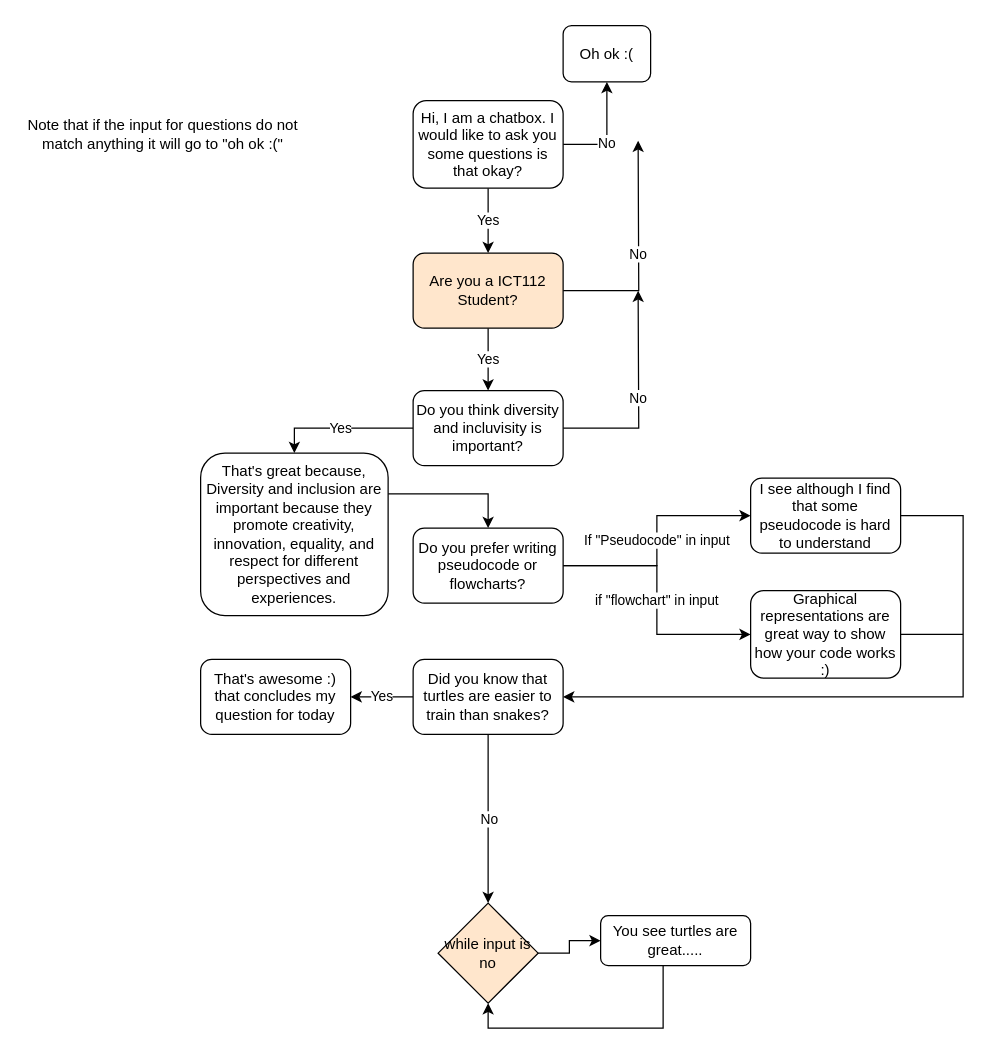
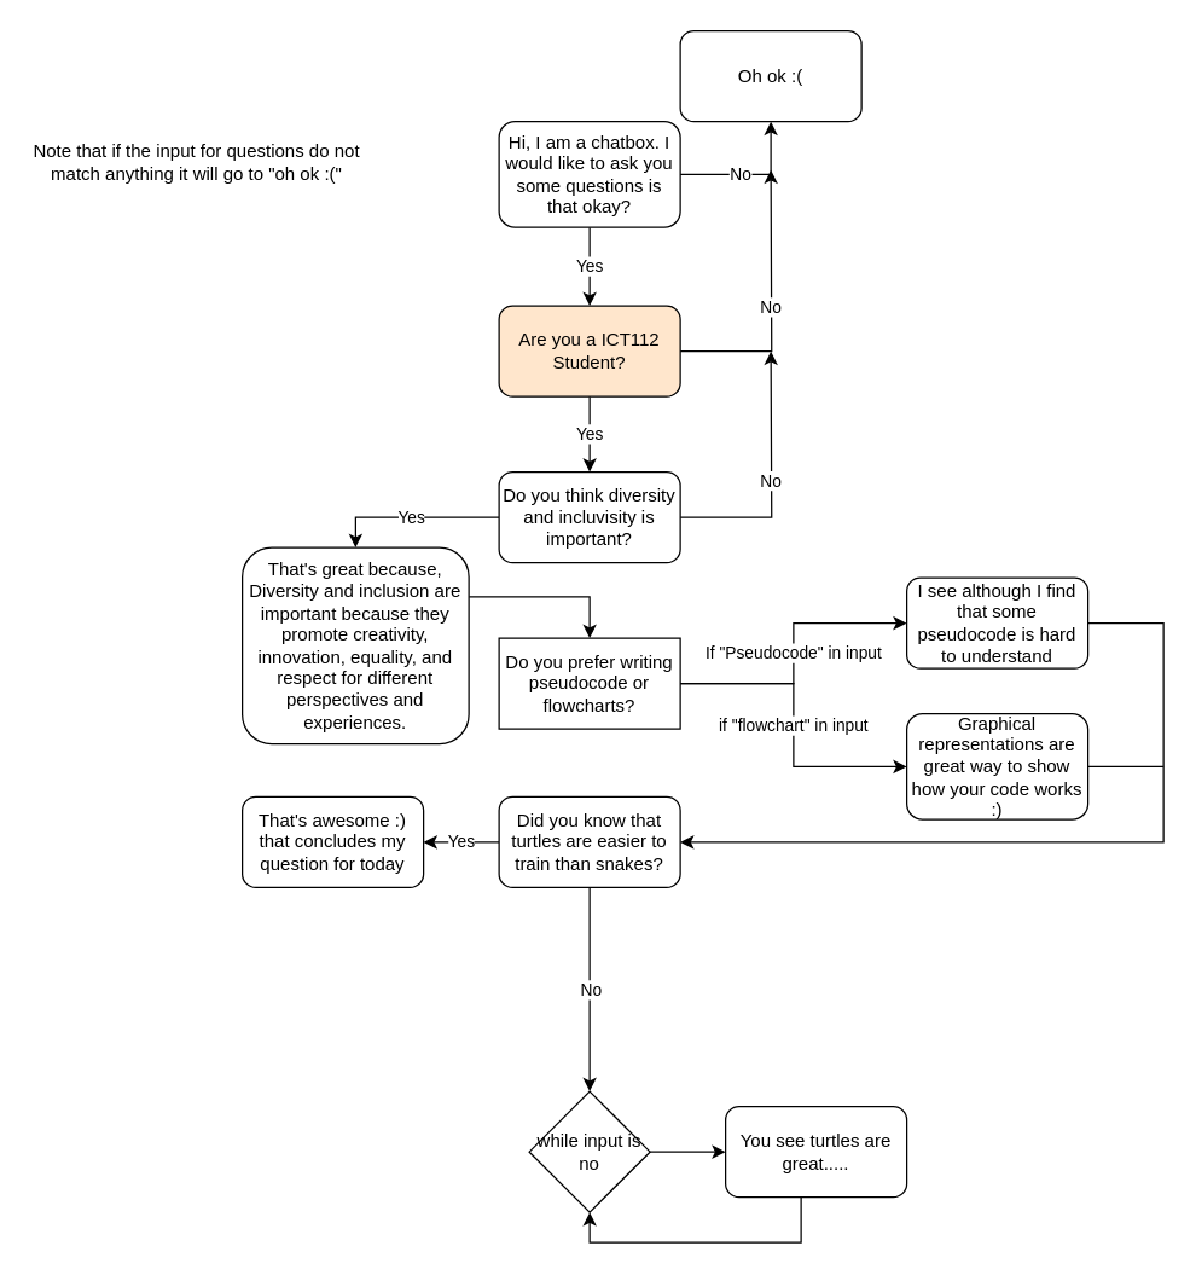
- <mxCell id="5" value="Oh ok :(" style="rounded=1;whiteSpace=wrap;html=1;" vertex="1" parent="1"><mxGeometry x="450" y="20" width="70" height="45" as="geometry" /></mxCell>
+ <mxCell id="5" value="Oh ok :(" style="rounded=1;whiteSpace=wrap;html=1;" vertex="1" parent="1"><mxGeometry x="450" y="20" width="120" height="60" as="geometry" /></mxCell>
- <mxCell id="16" value="Do you prefer writing pseudocode or flowcharts?" style="rounded=1;whiteSpace=wrap;html=1;" vertex="1" parent="1"><mxGeometry x="330" y="422" width="120" height="60" as="geometry" /></mxCell>
+ <mxCell id="16" value="Do you prefer writing pseudocode or flowcharts?" style="whiteSpace=wrap;html=1;rounded=0;" vertex="1" parent="1"><mxGeometry x="330" y="422" width="120" height="60" as="geometry" /></mxCell>
- <mxCell id="26" value="You see turtles are great....." style="rounded=1;whiteSpace=wrap;html=1;" vertex="1" parent="1"><mxGeometry x="480" y="732" width="120" height="40" as="geometry" /></mxCell>
+ <mxCell id="26" value="You see turtles are great....." style="rounded=1;whiteSpace=wrap;html=1;" vertex="1" parent="1"><mxGeometry x="480" y="732" width="120" height="60" as="geometry" /></mxCell>
- <mxCell id="28" value="while input is no" style="rhombus;whiteSpace=wrap;html=1;fillColor=#ffe6cc;" vertex="1" parent="1"><mxGeometry x="350" y="722" width="80" height="80" as="geometry" /></mxCell>
+ <mxCell id="28" value="while input is no" style="rhombus;whiteSpace=wrap;html=1;" vertex="1" parent="1"><mxGeometry x="350" y="722" width="80" height="80" as="geometry" /></mxCell>
